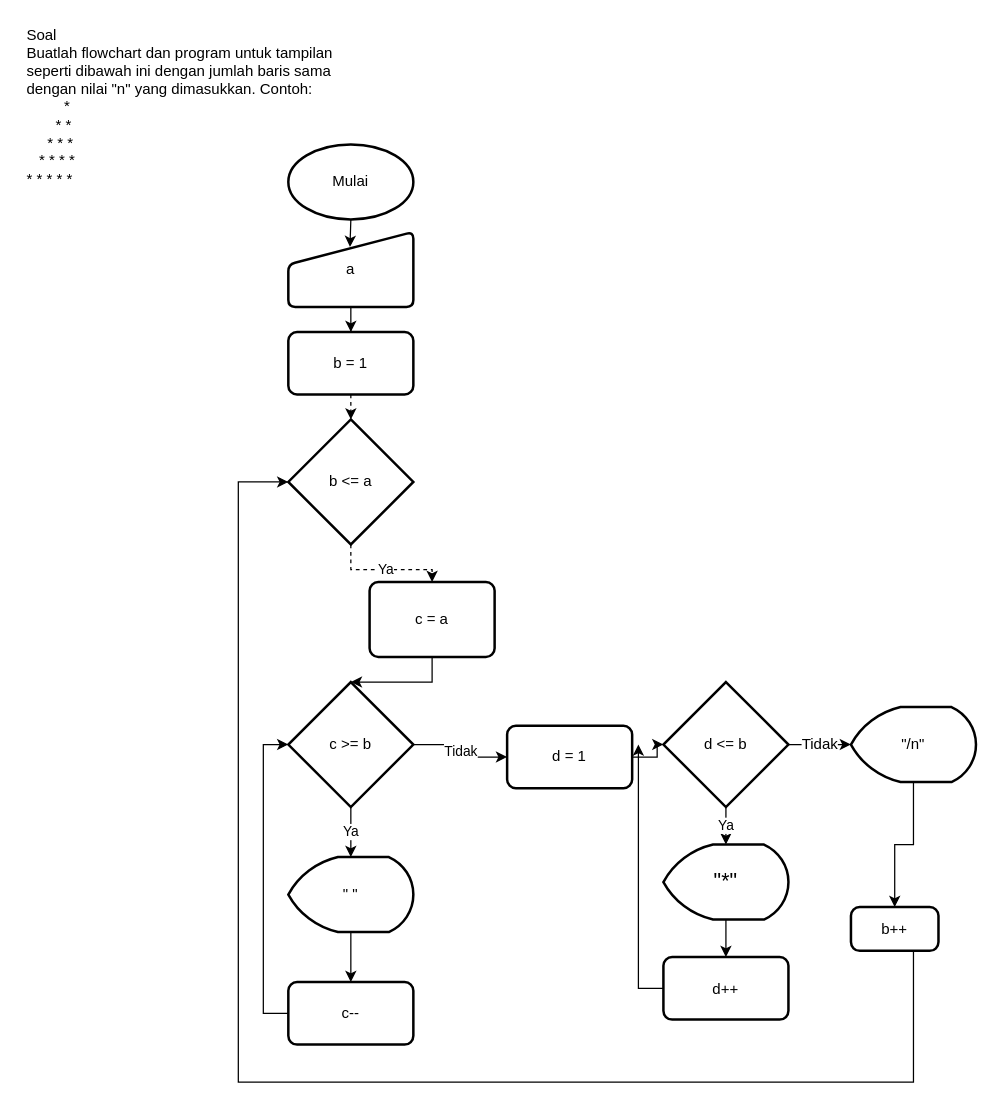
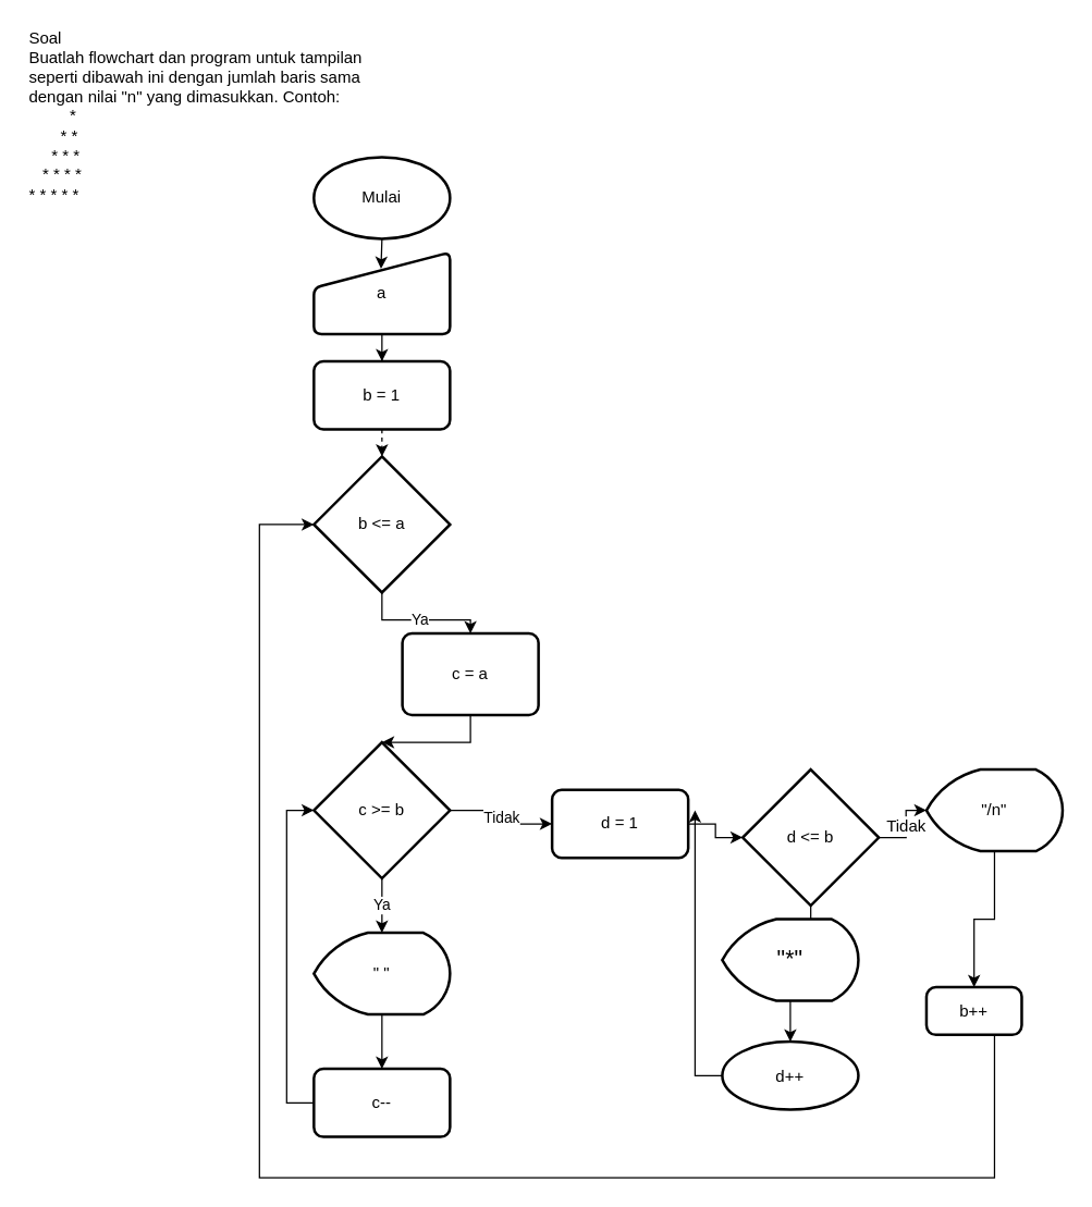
- <mxCell id="9" value="Ya" style="edgeStyle=orthogonalEdgeStyle;rounded=0;orthogonalLoop=1;jettySize=auto;html=1;dashed=1;" parent="1" source="10" target="15" edge="1"><mxGeometry relative="1" as="geometry" /></mxCell>
+ <mxCell id="9" value="Ya" style="edgeStyle=orthogonalEdgeStyle;rounded=0;orthogonalLoop=1;jettySize=auto;html=1;" parent="1" source="10" target="15" edge="1"><mxGeometry relative="1" as="geometry" /></mxCell>
- <mxCell id="24" value="d &amp;lt;= b" style="strokeWidth=2;html=1;shape=mxgraph.flowchart.decision;whiteSpace=wrap;" parent="1" vertex="1"><mxGeometry x="530" y="545" width="100" height="100" as="geometry" /></mxCell>
+ <mxCell id="24" value="d &amp;lt;= b" style="strokeWidth=2;html=1;shape=mxgraph.flowchart.decision;whiteSpace=wrap;" parent="1" vertex="1"><mxGeometry x="545" y="565" width="100" height="100" as="geometry" /></mxCell>
- <mxCell id="28" value="&lt;font style=&quot;font-size: 12px;&quot;&gt;d++&lt;/font&gt;" style="rounded=1;whiteSpace=wrap;html=1;absoluteArcSize=1;arcSize=14;strokeWidth=2;fontSize=17;" parent="1" vertex="1"><mxGeometry x="530" y="765" width="100" height="50" as="geometry" /></mxCell>
+ <mxCell id="28" value="&lt;font style=&quot;font-size: 12px;&quot;&gt;d++&lt;/font&gt;" style="ellipse;whiteSpace=wrap;html=1;absoluteArcSize=1;arcSize=14;strokeWidth=2;fontSize=17;" parent="1" vertex="1"><mxGeometry x="530" y="765" width="100" height="50" as="geometry" /></mxCell>
